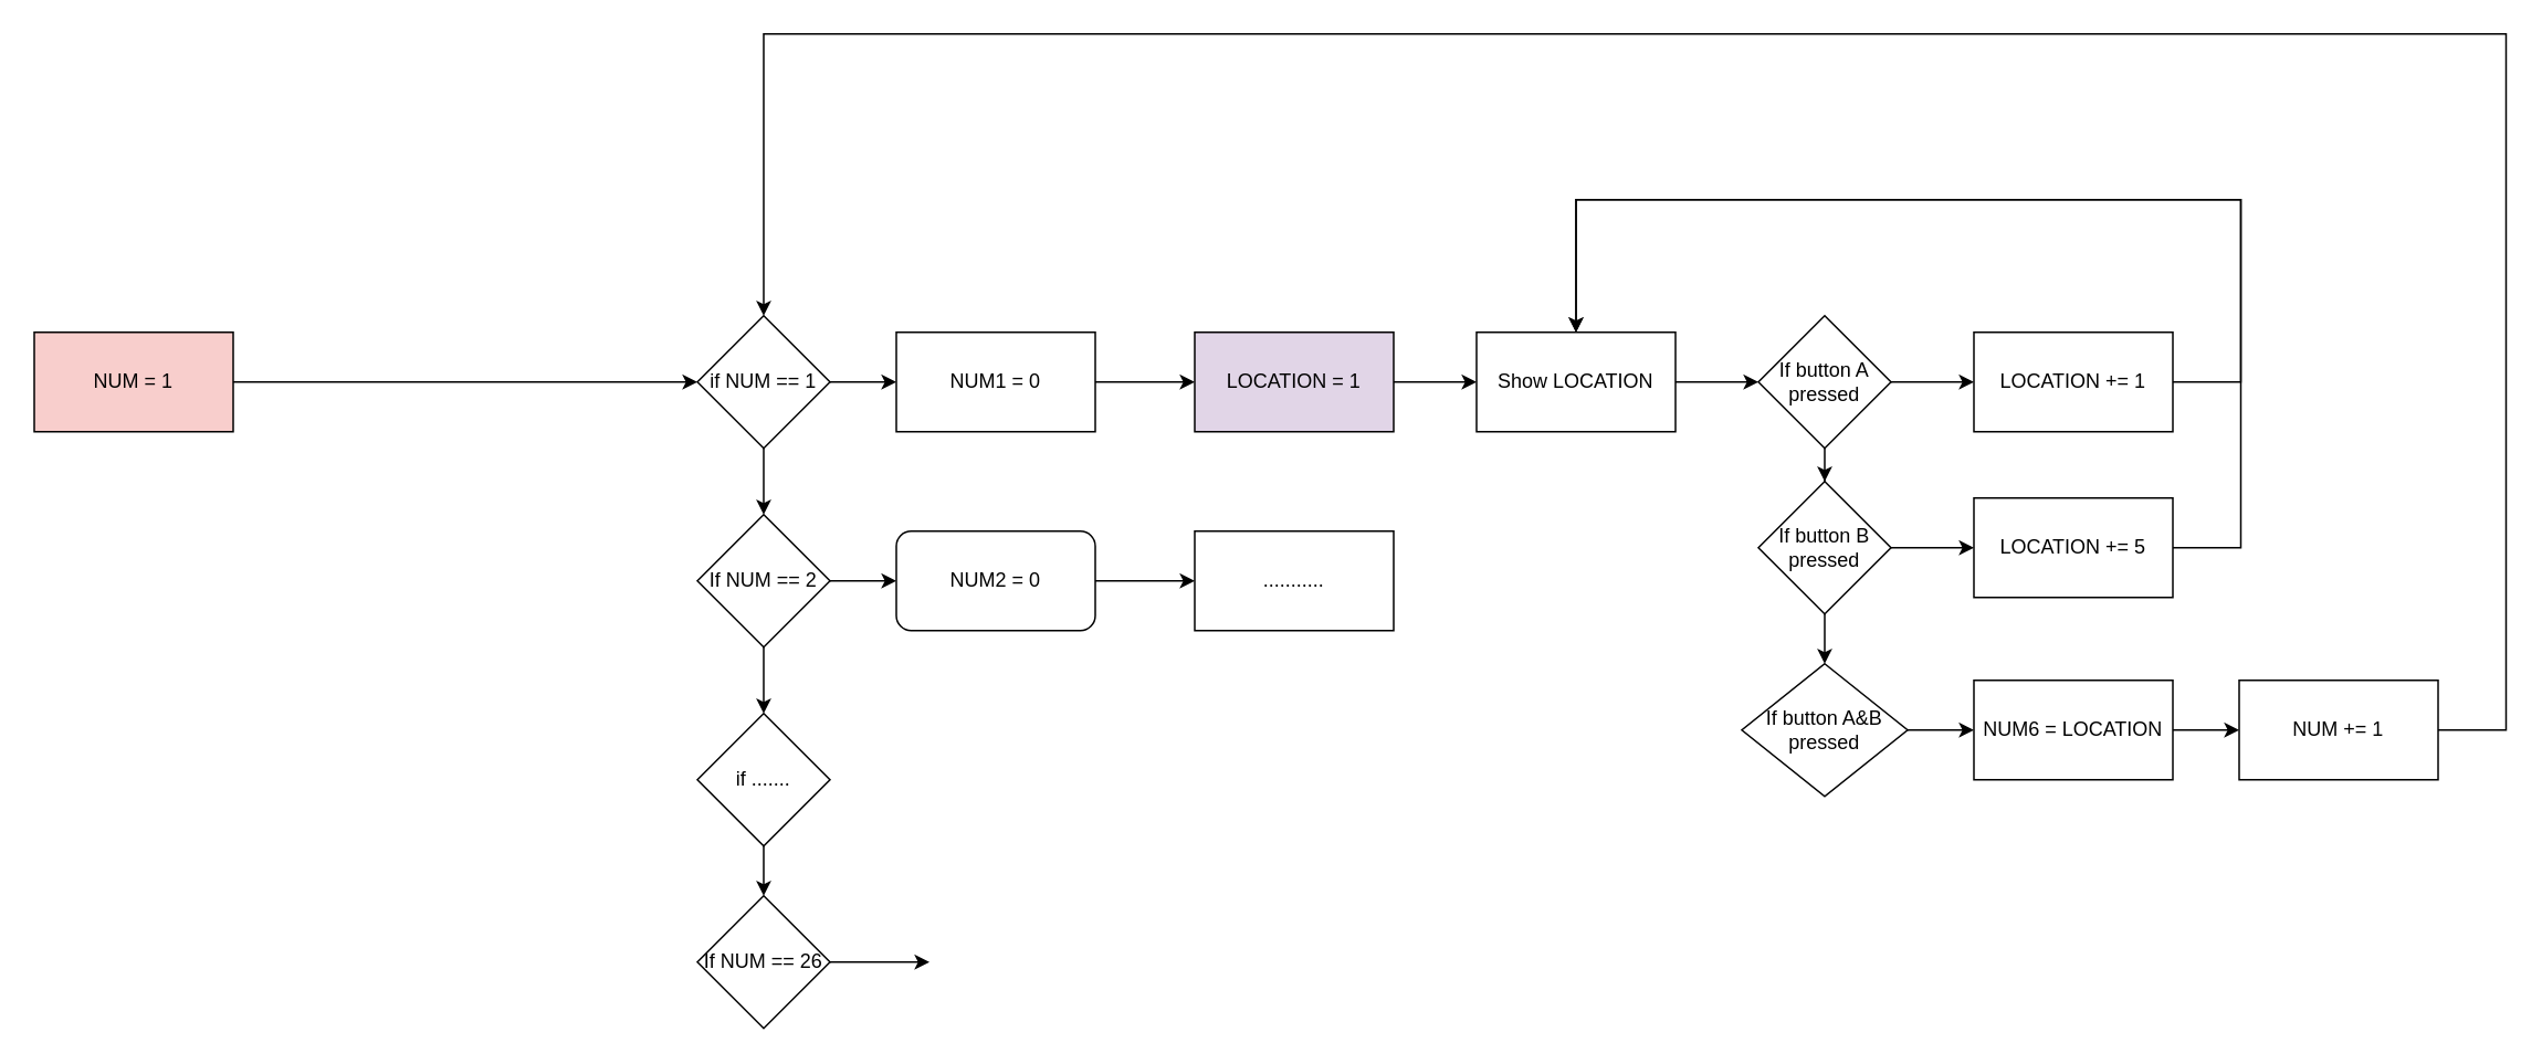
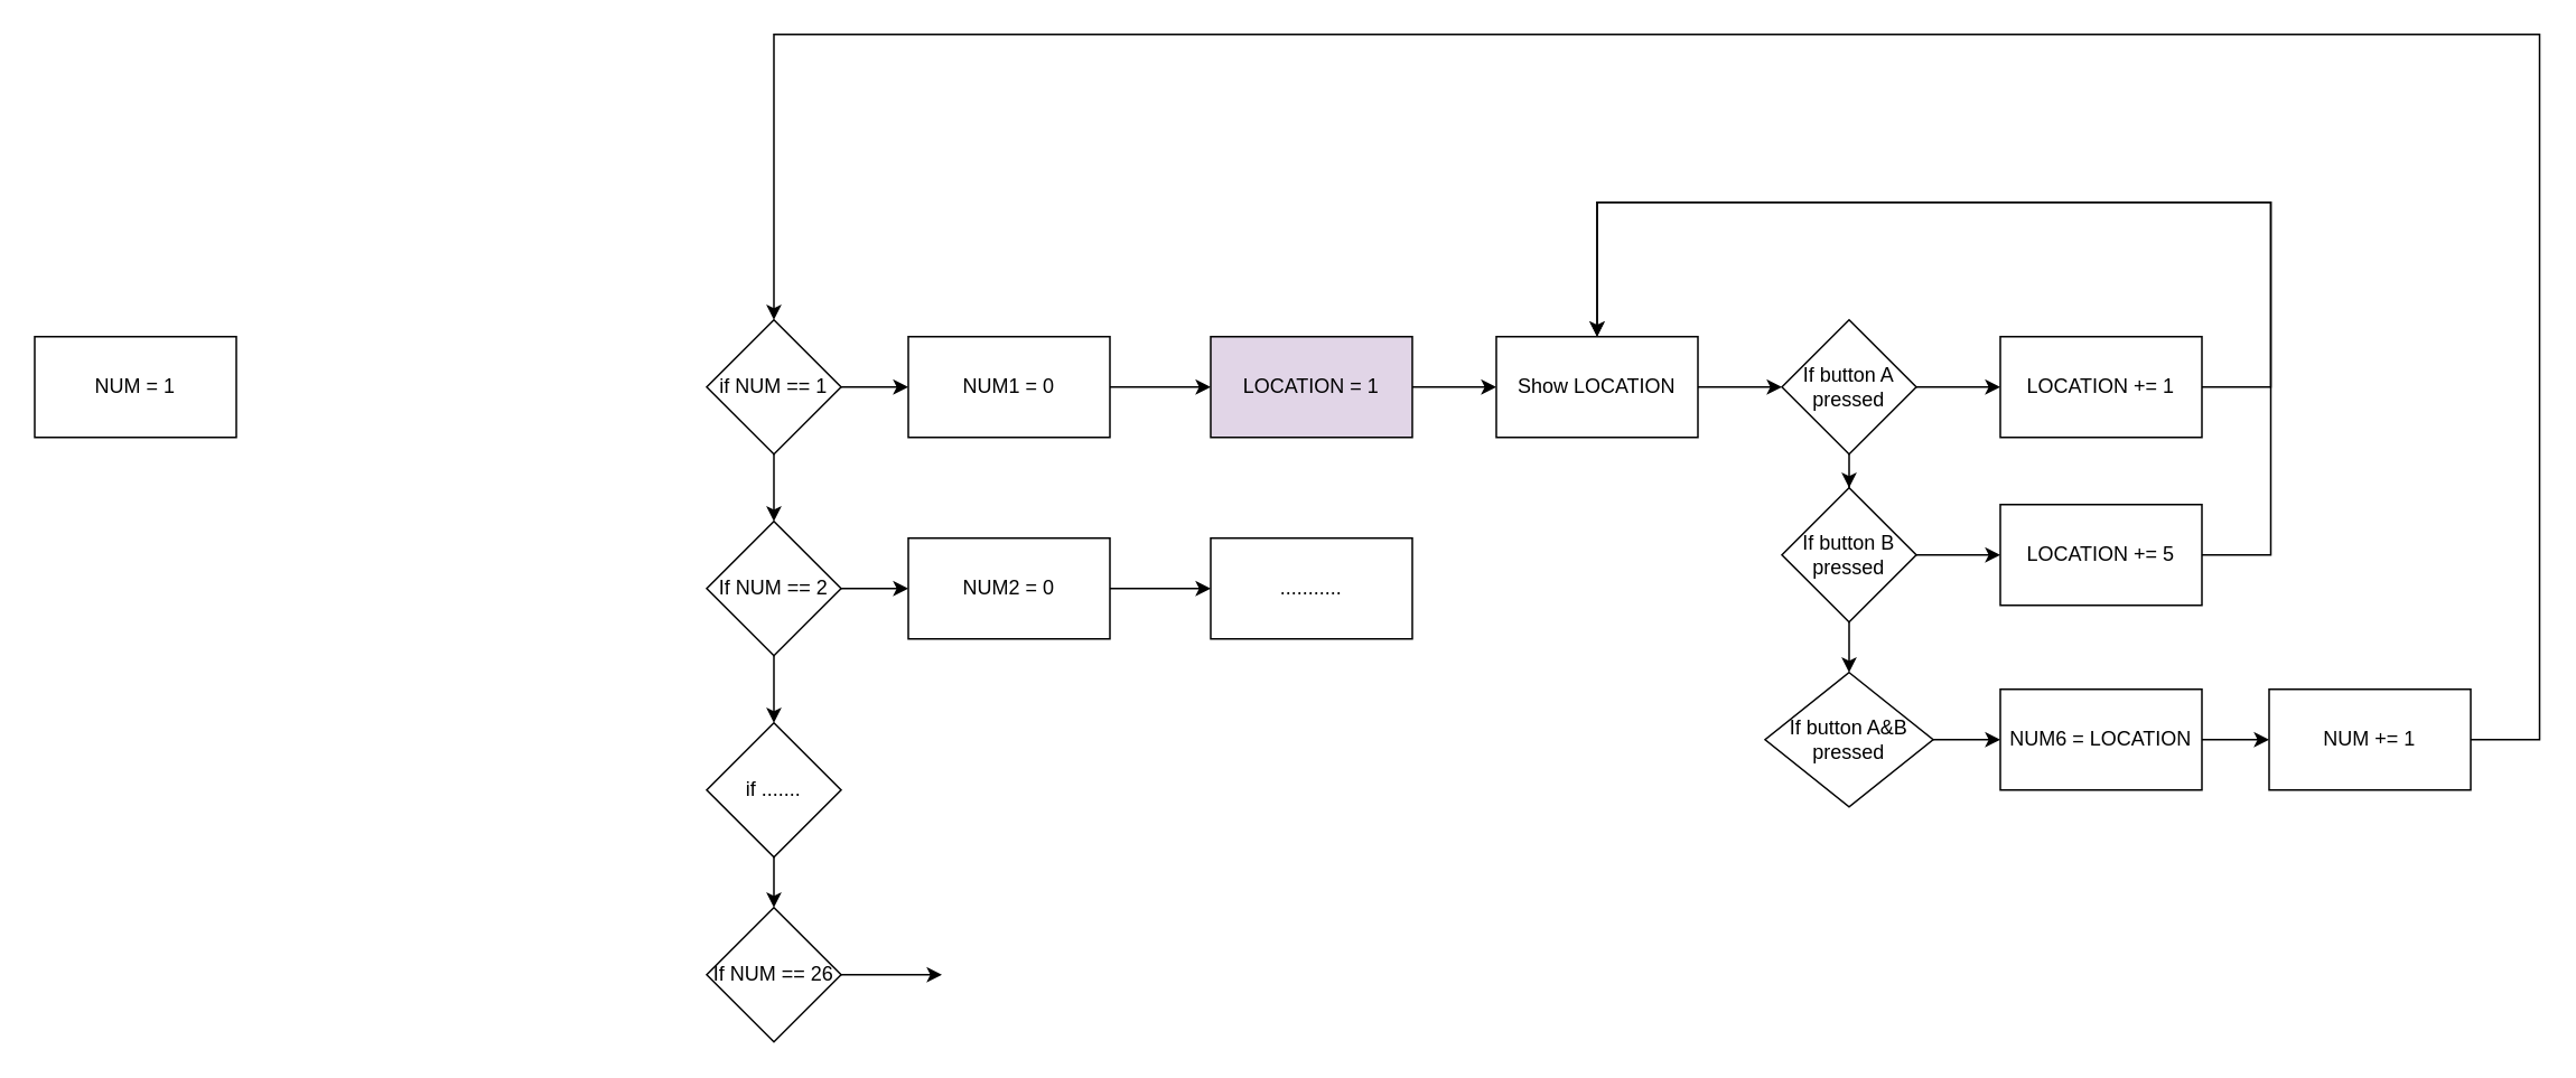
- <mxCell id="3" value="NUM = 1" style="rounded=0;whiteSpace=wrap;html=1;fillColor=#f8cecc;" vertex="1" parent="1"><mxGeometry x="20" y="200" width="120" height="60" as="geometry" /></mxCell>
+ <mxCell id="3" value="NUM = 1" style="rounded=0;whiteSpace=wrap;html=1;" vertex="1" parent="1"><mxGeometry x="20" y="200" width="120" height="60" as="geometry" /></mxCell>
- <mxCell id="2" style="edgeStyle=orthogonalEdgeStyle;rounded=0;orthogonalLoop=1;jettySize=auto;html=1;entryX=0;entryY=0.5;entryDx=0;entryDy=0;" edge="1" parent="1" source="3" target="26"><mxGeometry relative="1" as="geometry"><mxPoint x="200" y="230" as="targetPoint" /></mxGeometry></mxCell>
- <mxCell id="31" value="NUM2 = 0" style="whiteSpace=wrap;html=1;rounded=1;" vertex="1" parent="1"><mxGeometry x="540" y="320" width="120" height="60" as="geometry" /></mxCell>
+ <mxCell id="31" value="NUM2 = 0" style="rounded=0;whiteSpace=wrap;html=1;" vertex="1" parent="1"><mxGeometry x="540" y="320" width="120" height="60" as="geometry" /></mxCell>
